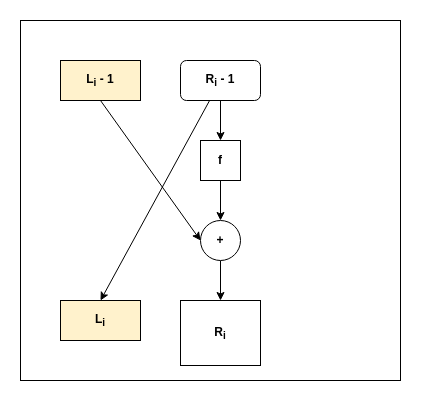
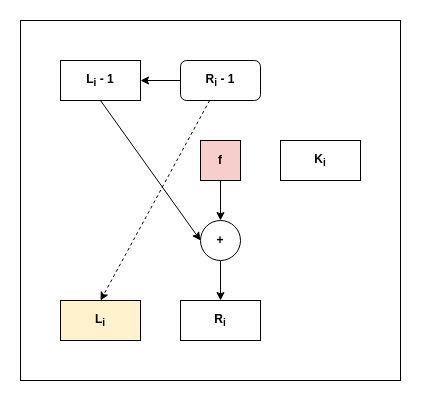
- <mxCell id="7" value="L&lt;sub&gt;i&lt;/sub&gt; - 1" style="rounded=0;whiteSpace=wrap;html=1;fontStyle=1;fillColor=#fff2cc;" vertex="1" parent="1"><mxGeometry x="60" y="60" width="80" height="40" as="geometry" /></mxCell>
+ <mxCell id="7" value="L&lt;sub&gt;i&lt;/sub&gt; - 1" style="rounded=0;whiteSpace=wrap;html=1;fontStyle=1" vertex="1" parent="1"><mxGeometry x="60" y="60" width="80" height="40" as="geometry" /></mxCell>
- <mxCell id="3" style="edgeStyle=orthogonalEdgeStyle;rounded=0;orthogonalLoop=1;jettySize=auto;html=1;entryX=0.5;entryY=0;entryDx=0;entryDy=0;fontStyle=1" edge="1" parent="1" source="5" target="9"><mxGeometry relative="1" as="geometry" /></mxCell>
+ <mxCell id="3" style="edgeStyle=orthogonalEdgeStyle;rounded=0;orthogonalLoop=1;jettySize=auto;html=1;fontStyle=1;" edge="1" parent="1" source="5" target="7"><mxGeometry relative="1" as="geometry" /></mxCell>
- <mxCell id="9" value="f" style="rounded=0;whiteSpace=wrap;html=1;fontStyle=1" vertex="1" parent="1"><mxGeometry x="200" y="140" width="40" height="40" as="geometry" /></mxCell>
+ <mxCell id="9" value="f" style="rounded=0;whiteSpace=wrap;html=1;fontStyle=1;fillColor=#f8cecc;" vertex="1" parent="1"><mxGeometry x="200" y="140" width="40" height="40" as="geometry" /></mxCell>
+ <mxCell id="10" value="K&lt;sub&gt;i&lt;/sub&gt;" style="rounded=0;whiteSpace=wrap;html=1;fontStyle=1" vertex="1" parent="1"><mxGeometry x="280" y="140" width="80" height="40" as="geometry" /></mxCell>
- <mxCell id="4" style="edgeStyle=none;rounded=0;orthogonalLoop=1;jettySize=auto;html=1;entryX=0.5;entryY=0;entryDx=0;entryDy=0;fontStyle=1" edge="1" parent="1" source="5" target="12"><mxGeometry relative="1" as="geometry" /></mxCell>
+ <mxCell id="4" style="edgeStyle=none;rounded=0;orthogonalLoop=1;jettySize=auto;html=1;entryX=0.5;entryY=0;entryDx=0;entryDy=0;fontStyle=1;dashed=1;" edge="1" parent="1" source="5" target="12"><mxGeometry relative="1" as="geometry" /></mxCell>
- <mxCell id="11" value="R&lt;sub&gt;i&lt;/sub&gt;" style="rounded=0;whiteSpace=wrap;html=1;fontStyle=1" vertex="1" parent="1"><mxGeometry x="180" y="300" width="80" height="65" as="geometry" /></mxCell>
+ <mxCell id="11" value="R&lt;sub&gt;i&lt;/sub&gt;" style="rounded=0;whiteSpace=wrap;html=1;fontStyle=1" vertex="1" parent="1"><mxGeometry x="180" y="300" width="80" height="40" as="geometry" /></mxCell>
